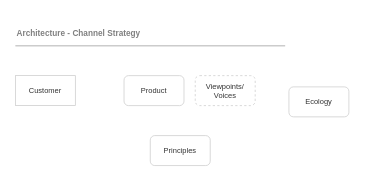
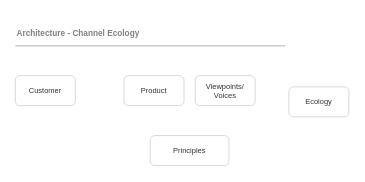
- <mxCell id="3" value="&lt;font style=&quot;font-size: 11px&quot;&gt;Architecture - Channel Strategy&lt;/font&gt;" style="text;strokeColor=none;fillColor=none;html=1;fontSize=24;fontStyle=1;verticalAlign=middle;align=left;shadow=0;glass=0;comic=0;opacity=30;fontColor=#808080;" vertex="1" parent="2"><mxGeometry width="360.0" height="40" as="geometry" /></mxCell>
+ <mxCell id="3" value="&lt;font style=&quot;font-size: 11px&quot;&gt;Architecture - Channel Ecology&lt;/font&gt;" style="text;strokeColor=none;fillColor=none;html=1;fontSize=24;fontStyle=1;verticalAlign=middle;align=left;shadow=0;glass=0;comic=0;opacity=30;fontColor=#808080;" vertex="1" parent="2"><mxGeometry width="360.0" height="40" as="geometry" /></mxCell>
- <mxCell id="5" value="Customer" style="whiteSpace=wrap;html=1;shadow=0;glass=0;comic=0;strokeColor=#CCCCCC;fillColor=none;fontSize=10;align=center;fontColor=#333333;rounded=0;" vertex="1" parent="1"><mxGeometry x="20" y="100" width="80" height="40" as="geometry" /></mxCell>
+ <mxCell id="5" value="Customer" style="rounded=1;whiteSpace=wrap;html=1;shadow=0;glass=0;comic=0;strokeColor=#CCCCCC;fillColor=none;fontSize=10;align=center;fontColor=#333333;" vertex="1" parent="1"><mxGeometry x="20" y="100" width="80" height="40" as="geometry" /></mxCell>
- <mxCell id="9" value="Viewpoints/&lt;br&gt;Voices" style="rounded=1;whiteSpace=wrap;html=1;shadow=0;glass=0;comic=0;strokeColor=#CCCCCC;fillColor=none;fontSize=10;align=center;fontColor=#333333;dashed=1;" vertex="1" parent="1"><mxGeometry x="260" y="100" width="80" height="40" as="geometry" /></mxCell>
+ <mxCell id="9" value="Viewpoints/&lt;br&gt;Voices" style="rounded=1;whiteSpace=wrap;html=1;shadow=0;glass=0;comic=0;strokeColor=#CCCCCC;fillColor=none;fontSize=10;align=center;fontColor=#333333;" vertex="1" parent="1"><mxGeometry x="260" y="100" width="80" height="40" as="geometry" /></mxCell>
- <mxCell id="6" value="Principles" style="rounded=1;whiteSpace=wrap;html=1;shadow=0;glass=0;comic=0;strokeColor=#CCCCCC;fillColor=none;fontSize=10;align=center;fontColor=#333333;" vertex="1" parent="1"><mxGeometry x="200" y="180" width="80" height="40" as="geometry" /></mxCell>
+ <mxCell id="6" value="Principles" style="rounded=1;whiteSpace=wrap;html=1;shadow=0;glass=0;comic=0;strokeColor=#CCCCCC;fillColor=none;fontSize=10;align=center;fontColor=#333333;" vertex="1" parent="1"><mxGeometry x="200" y="180" width="105" height="40" as="geometry" /></mxCell>
